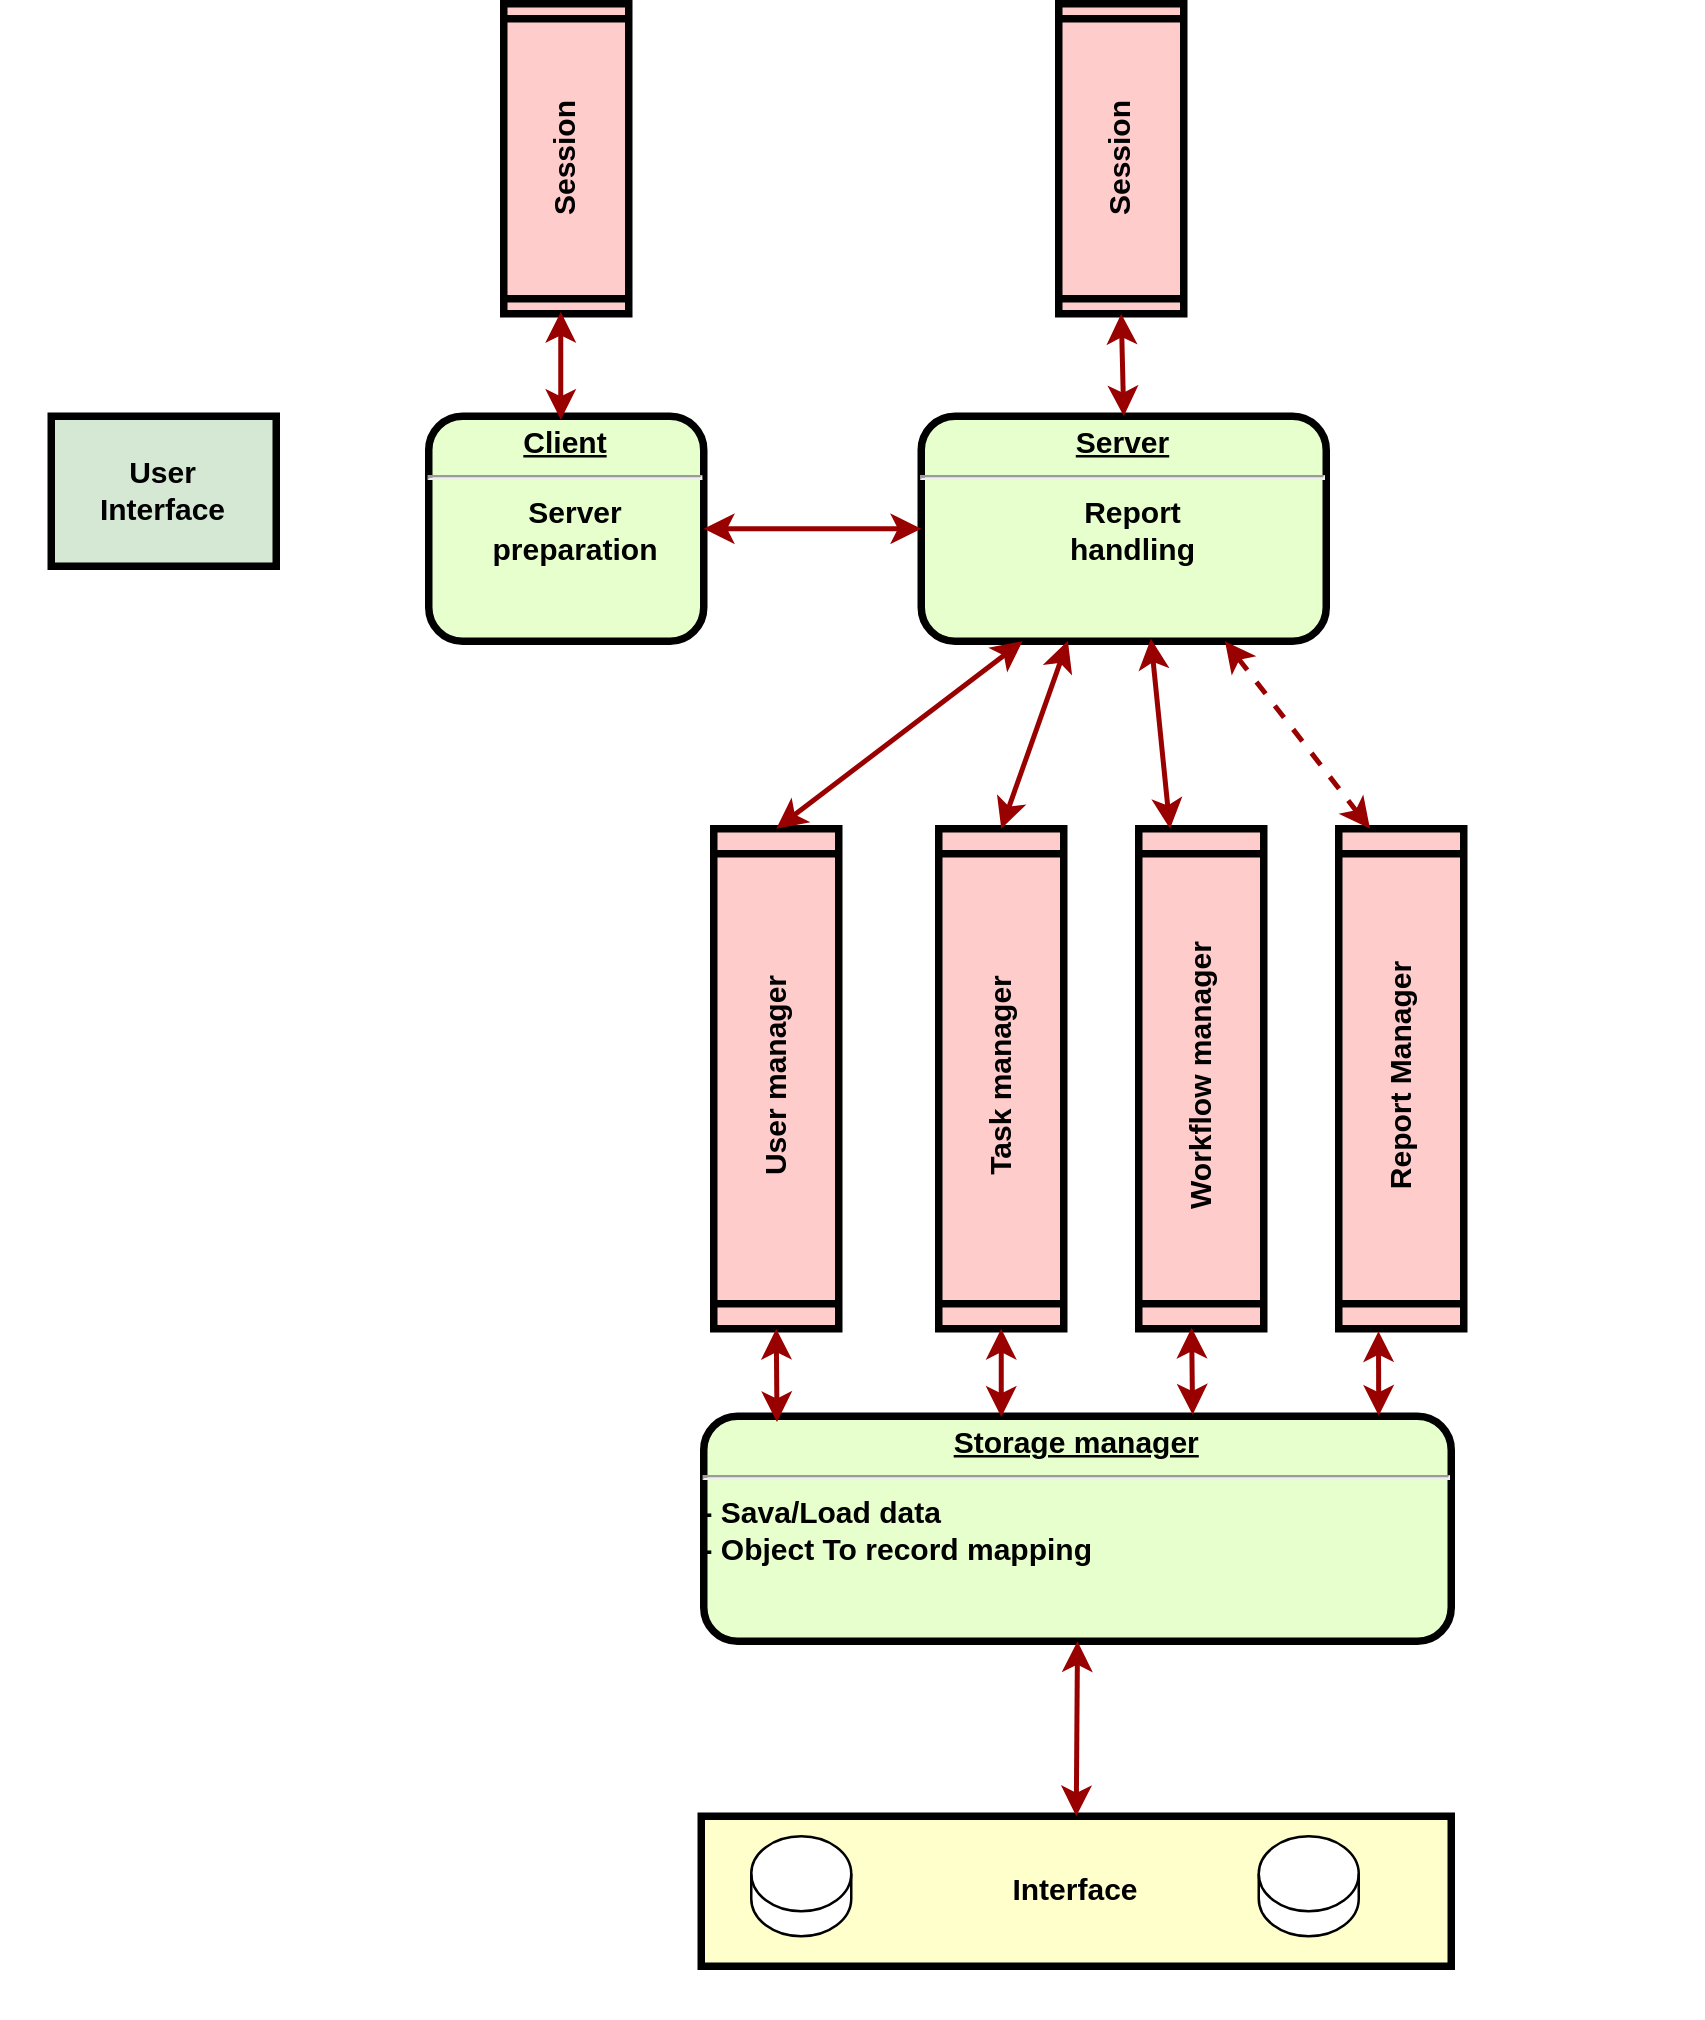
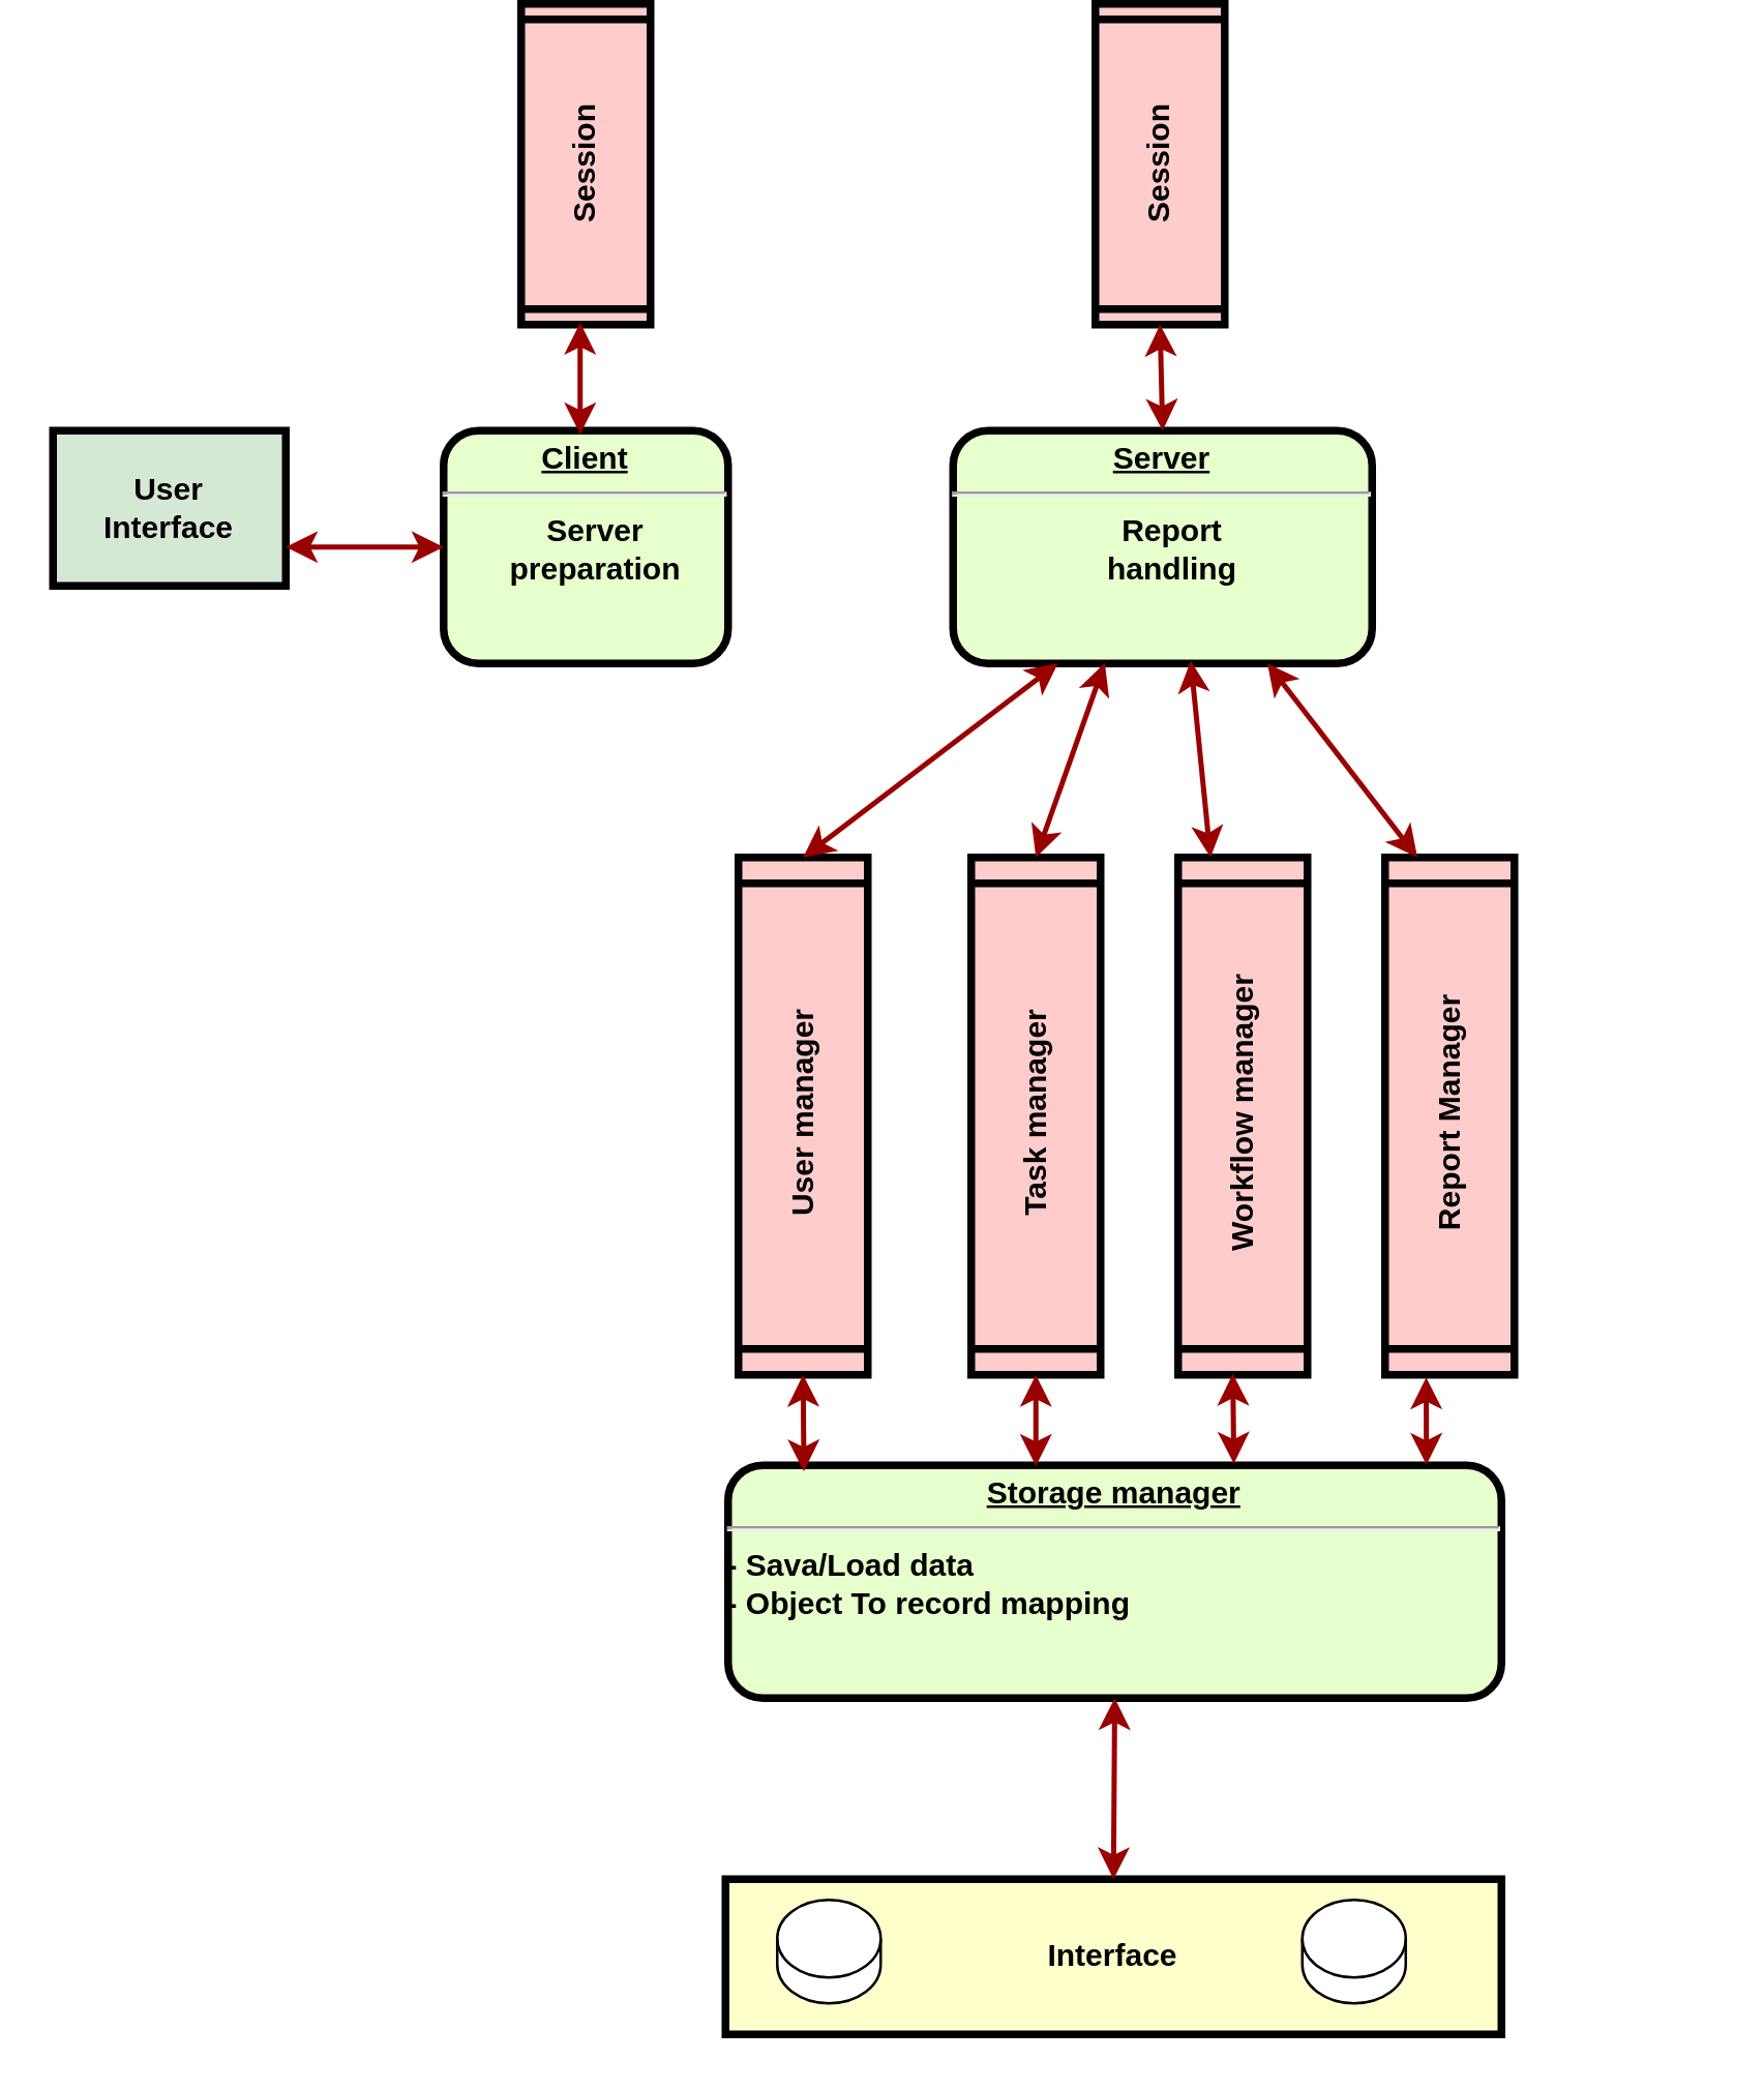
+ <mxCell id="4" value="" style="edgeStyle=none;noEdgeStyle=1;strokeColor=#990000;strokeWidth=2;exitX=1;exitY=0.75;exitDx=0;exitDy=0;startArrow=classic;startFill=1;entryX=0;entryY=0.5;entryDx=0;entryDy=0;" parent="1" source="2" target="3" edge="1"><mxGeometry width="100" height="100" relative="1" as="geometry"><mxPoint x="120" y="188" as="sourcePoint" /><mxPoint x="170" y="178" as="targetPoint" /></mxGeometry></mxCell>
- <mxCell id="9" value="" style="edgeStyle=none;noEdgeStyle=1;strokeColor=#990000;strokeWidth=2;exitX=1;exitY=0.5;exitDx=0;exitDy=0;startArrow=classic;startFill=1;entryX=0;entryY=0.5;entryDx=0;entryDy=0;" parent="1" source="3" target="5" edge="1"><mxGeometry width="100" height="100" relative="1" as="geometry"><mxPoint x="281" y="177.58" as="sourcePoint" /><mxPoint x="341" y="177.58" as="targetPoint" /></mxGeometry></mxCell>
- <mxCell id="27" value="" style="edgeStyle=none;noEdgeStyle=1;strokeColor=#990000;strokeWidth=2;exitX=1;exitY=0.25;exitDx=0;exitDy=0;startArrow=classic;startFill=1;entryX=0.75;entryY=1;entryDx=0;entryDy=0;dashed=1;" parent="1" source="22" target="5" edge="1"><mxGeometry width="100" height="100" relative="1" as="geometry"><mxPoint x="478" y="323" as="sourcePoint" /><mxPoint x="470" y="247" as="targetPoint" /></mxGeometry></mxCell>
+ <mxCell id="27" value="" style="edgeStyle=none;noEdgeStyle=1;strokeColor=#990000;strokeWidth=2;exitX=1;exitY=0.25;exitDx=0;exitDy=0;startArrow=classic;startFill=1;entryX=0.75;entryY=1;entryDx=0;entryDy=0;" parent="1" source="22" target="5" edge="1"><mxGeometry width="100" height="100" relative="1" as="geometry"><mxPoint x="478" y="323" as="sourcePoint" /><mxPoint x="470" y="247" as="targetPoint" /></mxGeometry></mxCell>
